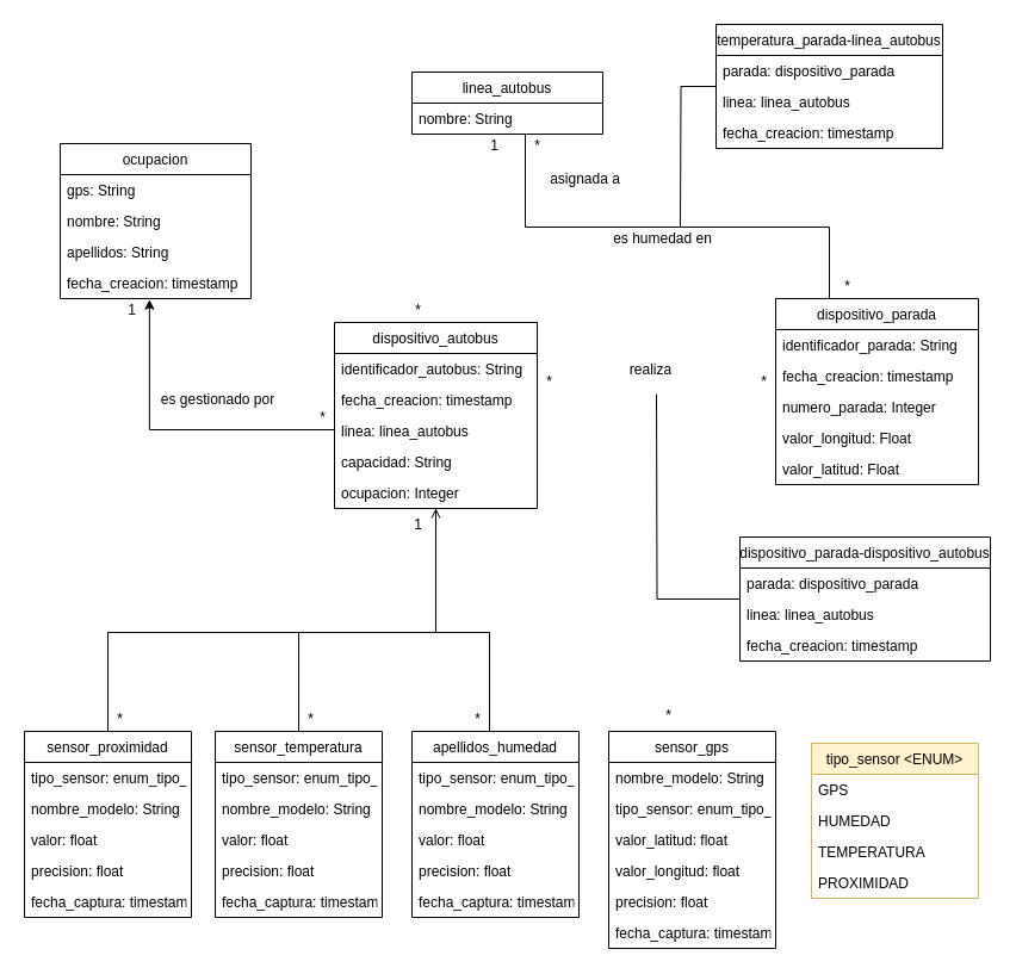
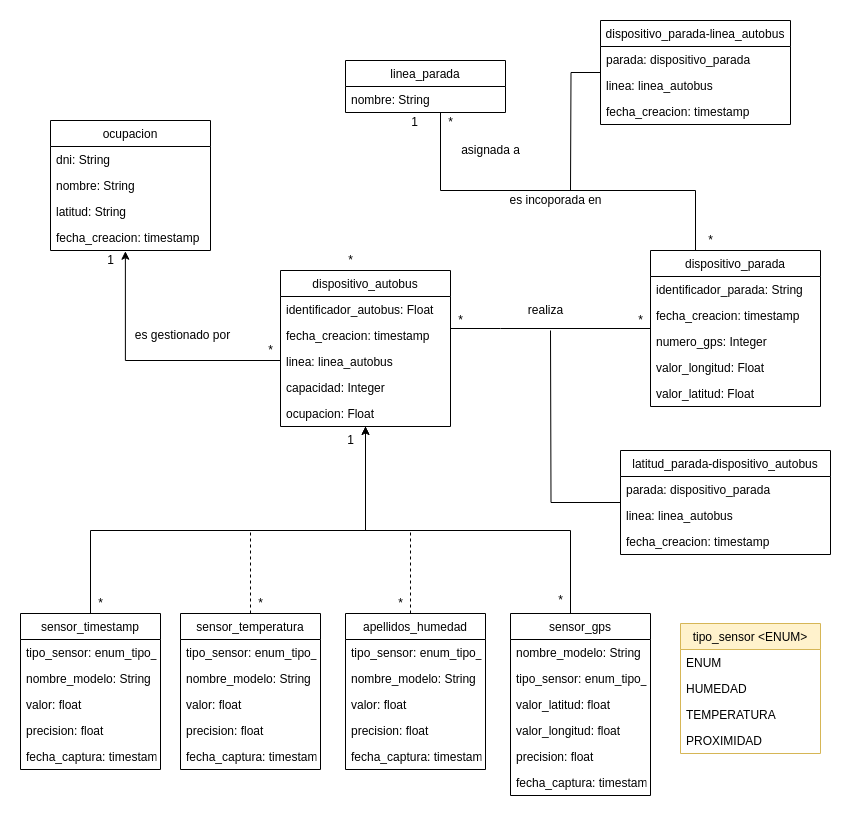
- <mxCell id="13" value="temperatura_parada-linea_autobus" style="swimlane;fontStyle=0;childLayout=stackLayout;horizontal=1;startSize=26;fillColor=none;horizontalStack=0;resizeParent=1;resizeParentMax=0;resizeLast=0;collapsible=1;marginBottom=0;" parent="1" vertex="1"><mxGeometry x="600" y="20" width="190" height="104" as="geometry" /></mxCell>
+ <mxCell id="13" value="dispositivo_parada-linea_autobus" style="swimlane;fontStyle=0;childLayout=stackLayout;horizontal=1;startSize=26;fillColor=none;horizontalStack=0;resizeParent=1;resizeParentMax=0;resizeLast=0;collapsible=1;marginBottom=0;" parent="1" vertex="1"><mxGeometry x="600" y="20" width="190" height="104" as="geometry" /></mxCell>
- <mxCell id="26" value="linea_autobus" style="swimlane;fontStyle=0;childLayout=stackLayout;horizontal=1;startSize=26;fillColor=none;horizontalStack=0;resizeParent=1;resizeParentMax=0;resizeLast=0;collapsible=1;marginBottom=0;" parent="1" vertex="1"><mxGeometry x="345" y="60" width="160" height="52" as="geometry" /></mxCell>
+ <mxCell id="26" value="linea_parada" style="swimlane;fontStyle=0;childLayout=stackLayout;horizontal=1;startSize=26;fillColor=none;horizontalStack=0;resizeParent=1;resizeParentMax=0;resizeLast=0;collapsible=1;marginBottom=0;" parent="1" vertex="1"><mxGeometry x="345" y="60" width="160" height="52" as="geometry" /></mxCell>
- <mxCell id="5" value="gps: String" style="text;strokeColor=none;fillColor=none;align=left;verticalAlign=top;spacingLeft=4;spacingRight=4;overflow=hidden;rotatable=0;points=[[0,0.5],[1,0.5]];portConstraint=eastwest;" parent="4" vertex="1"><mxGeometry y="26" width="160" height="26" as="geometry" /></mxCell>
+ <mxCell id="5" value="dni: String" style="text;strokeColor=none;fillColor=none;align=left;verticalAlign=top;spacingLeft=4;spacingRight=4;overflow=hidden;rotatable=0;points=[[0,0.5],[1,0.5]];portConstraint=eastwest;" parent="4" vertex="1"><mxGeometry y="26" width="160" height="26" as="geometry" /></mxCell>
- <mxCell id="17" value="es humedad en" style="text;html=1;align=center;verticalAlign=middle;resizable=0;points=[];autosize=1;" parent="1" vertex="1"><mxGeometry x="500" y="190" width="110" height="20" as="geometry" /></mxCell>
+ <mxCell id="17" value="es incoporada en" style="text;html=1;align=center;verticalAlign=middle;resizable=0;points=[];autosize=1;" parent="1" vertex="1"><mxGeometry x="500" y="190" width="110" height="20" as="geometry" /></mxCell>
- <mxCell id="7" value="apellidos: String" style="text;strokeColor=none;fillColor=none;align=left;verticalAlign=top;spacingLeft=4;spacingRight=4;overflow=hidden;rotatable=0;points=[[0,0.5],[1,0.5]];portConstraint=eastwest;" parent="4" vertex="1"><mxGeometry y="78" width="160" height="26" as="geometry" /></mxCell>
+ <mxCell id="7" value="latitud: String" style="text;strokeColor=none;fillColor=none;align=left;verticalAlign=top;spacingLeft=4;spacingRight=4;overflow=hidden;rotatable=0;points=[[0,0.5],[1,0.5]];portConstraint=eastwest;" parent="4" vertex="1"><mxGeometry y="78" width="160" height="26" as="geometry" /></mxCell>
- <mxCell id="20" value="identificador_autobus: String" style="text;strokeColor=none;fillColor=none;align=left;verticalAlign=top;spacingLeft=4;spacingRight=4;overflow=hidden;rotatable=0;points=[[0,0.5],[1,0.5]];portConstraint=eastwest;" parent="19" vertex="1"><mxGeometry y="26" width="170" height="26" as="geometry" /></mxCell>
+ <mxCell id="20" value="identificador_autobus: Float" style="text;strokeColor=none;fillColor=none;align=left;verticalAlign=top;spacingLeft=4;spacingRight=4;overflow=hidden;rotatable=0;points=[[0,0.5],[1,0.5]];portConstraint=eastwest;" parent="19" vertex="1"><mxGeometry y="26" width="170" height="26" as="geometry" /></mxCell>
+ <mxCell id="3" style="edgeStyle=orthogonalEdgeStyle;rounded=0;orthogonalLoop=1;jettySize=auto;html=1;endArrow=none;endFill=0;" parent="1" source="19" target="31" edge="1"><mxGeometry relative="1" as="geometry"><Array as="points"><mxPoint x="500" y="328" /><mxPoint x="500" y="328" /></Array></mxGeometry></mxCell>
- <mxCell id="34" value="numero_parada: Integer" style="text;strokeColor=none;fillColor=none;align=left;verticalAlign=top;spacingLeft=4;spacingRight=4;overflow=hidden;rotatable=0;points=[[0,0.5],[1,0.5]];portConstraint=eastwest;" parent="31" vertex="1"><mxGeometry y="78" width="170" height="26" as="geometry" /></mxCell>
+ <mxCell id="34" value="numero_gps: Integer" style="text;strokeColor=none;fillColor=none;align=left;verticalAlign=top;spacingLeft=4;spacingRight=4;overflow=hidden;rotatable=0;points=[[0,0.5],[1,0.5]];portConstraint=eastwest;" parent="31" vertex="1"><mxGeometry y="78" width="170" height="26" as="geometry" /></mxCell>
- <mxCell id="23" value="capacidad: String" style="text;strokeColor=none;fillColor=none;align=left;verticalAlign=top;spacingLeft=4;spacingRight=4;overflow=hidden;rotatable=0;points=[[0,0.5],[1,0.5]];portConstraint=eastwest;" vertex="1" parent="19"><mxGeometry y="104" width="170" height="26" as="geometry" /></mxCell>
+ <mxCell id="23" value="capacidad: Integer" style="text;strokeColor=none;fillColor=none;align=left;verticalAlign=top;spacingLeft=4;spacingRight=4;overflow=hidden;rotatable=0;points=[[0,0.5],[1,0.5]];portConstraint=eastwest;" vertex="1" parent="19"><mxGeometry y="104" width="170" height="26" as="geometry" /></mxCell>
- <mxCell id="24" value="ocupacion: Integer" style="text;strokeColor=none;fillColor=none;align=left;verticalAlign=top;spacingLeft=4;spacingRight=4;overflow=hidden;rotatable=0;points=[[0,0.5],[1,0.5]];portConstraint=eastwest;" parent="19" vertex="1"><mxGeometry y="130" width="170" height="26" as="geometry" /></mxCell>
+ <mxCell id="24" value="ocupacion: Float" style="text;strokeColor=none;fillColor=none;align=left;verticalAlign=top;spacingLeft=4;spacingRight=4;overflow=hidden;rotatable=0;points=[[0,0.5],[1,0.5]];portConstraint=eastwest;" parent="19" vertex="1"><mxGeometry y="130" width="170" height="26" as="geometry" /></mxCell>
- <mxCell id="55" value="dispositivo_parada-dispositivo_autobus" style="swimlane;fontStyle=0;childLayout=stackLayout;horizontal=1;startSize=26;fillColor=none;horizontalStack=0;resizeParent=1;resizeParentMax=0;resizeLast=0;collapsible=1;marginBottom=0;" parent="1" vertex="1"><mxGeometry x="620" y="450" width="210" height="104" as="geometry" /></mxCell>
+ <mxCell id="55" value="latitud_parada-dispositivo_autobus" style="swimlane;fontStyle=0;childLayout=stackLayout;horizontal=1;startSize=26;fillColor=none;horizontalStack=0;resizeParent=1;resizeParentMax=0;resizeLast=0;collapsible=1;marginBottom=0;" parent="1" vertex="1"><mxGeometry x="620" y="450" width="210" height="104" as="geometry" /></mxCell>
+ <mxCell id="54" style="edgeStyle=orthogonalEdgeStyle;rounded=0;orthogonalLoop=1;jettySize=auto;html=1;startArrow=none;startFill=0;endArrow=classic;endFill=1;" parent="1" source="73" target="19" edge="1"><mxGeometry relative="1" as="geometry"><Array as="points"><mxPoint x="570" y="530" /><mxPoint x="365" y="530" /></Array></mxGeometry></mxCell>
- <mxCell id="46" style="edgeStyle=orthogonalEdgeStyle;rounded=0;orthogonalLoop=1;jettySize=auto;html=1;startArrow=none;startFill=0;endArrow=none;endFill=0;" parent="1" source="47" target="19" edge="1"><mxGeometry relative="1" as="geometry"><Array as="points"><mxPoint x="250" y="530" /><mxPoint x="365" y="530" /></Array></mxGeometry></mxCell>
+ <mxCell id="46" style="edgeStyle=orthogonalEdgeStyle;rounded=0;orthogonalLoop=1;jettySize=auto;html=1;startArrow=none;startFill=0;endArrow=none;endFill=0;dashed=1;" parent="1" source="47" target="19" edge="1"><mxGeometry relative="1" as="geometry"><Array as="points"><mxPoint x="250" y="530" /><mxPoint x="365" y="530" /></Array></mxGeometry></mxCell>
- <mxCell id="53" style="edgeStyle=orthogonalEdgeStyle;rounded=0;orthogonalLoop=1;jettySize=auto;html=1;startArrow=none;startFill=0;endArrow=none;endFill=0;" parent="1" source="67" target="19" edge="1"><mxGeometry relative="1" as="geometry"><Array as="points"><mxPoint x="410" y="530" /><mxPoint x="365" y="530" /></Array></mxGeometry></mxCell>
+ <mxCell id="53" style="edgeStyle=orthogonalEdgeStyle;rounded=0;orthogonalLoop=1;jettySize=auto;html=1;startArrow=none;startFill=0;endArrow=none;endFill=0;dashed=1;" parent="1" source="67" target="19" edge="1"><mxGeometry relative="1" as="geometry"><Array as="points"><mxPoint x="410" y="530" /><mxPoint x="365" y="530" /></Array></mxGeometry></mxCell>
- <mxCell id="40" value="sensor_proximidad" style="swimlane;fontStyle=0;childLayout=stackLayout;horizontal=1;startSize=26;fillColor=none;horizontalStack=0;resizeParent=1;resizeParentMax=0;resizeLast=0;collapsible=1;marginBottom=0;" parent="1" vertex="1"><mxGeometry x="20" y="613" width="140" height="156" as="geometry" /></mxCell>
+ <mxCell id="40" value="sensor_timestamp" style="swimlane;fontStyle=0;childLayout=stackLayout;horizontal=1;startSize=26;fillColor=none;horizontalStack=0;resizeParent=1;resizeParentMax=0;resizeLast=0;collapsible=1;marginBottom=0;" parent="1" vertex="1"><mxGeometry x="20" y="613" width="140" height="156" as="geometry" /></mxCell>
- <mxCell id="81" value="GPS" style="text;strokeColor=none;fillColor=none;align=left;verticalAlign=top;spacingLeft=4;spacingRight=4;overflow=hidden;rotatable=0;points=[[0,0.5],[1,0.5]];portConstraint=eastwest;" vertex="1" parent="80"><mxGeometry y="26" width="140" height="26" as="geometry" /></mxCell>
+ <mxCell id="81" value="ENUM" style="text;strokeColor=none;fillColor=none;align=left;verticalAlign=top;spacingLeft=4;spacingRight=4;overflow=hidden;rotatable=0;points=[[0,0.5],[1,0.5]];portConstraint=eastwest;" vertex="1" parent="80"><mxGeometry y="26" width="140" height="26" as="geometry" /></mxCell>
